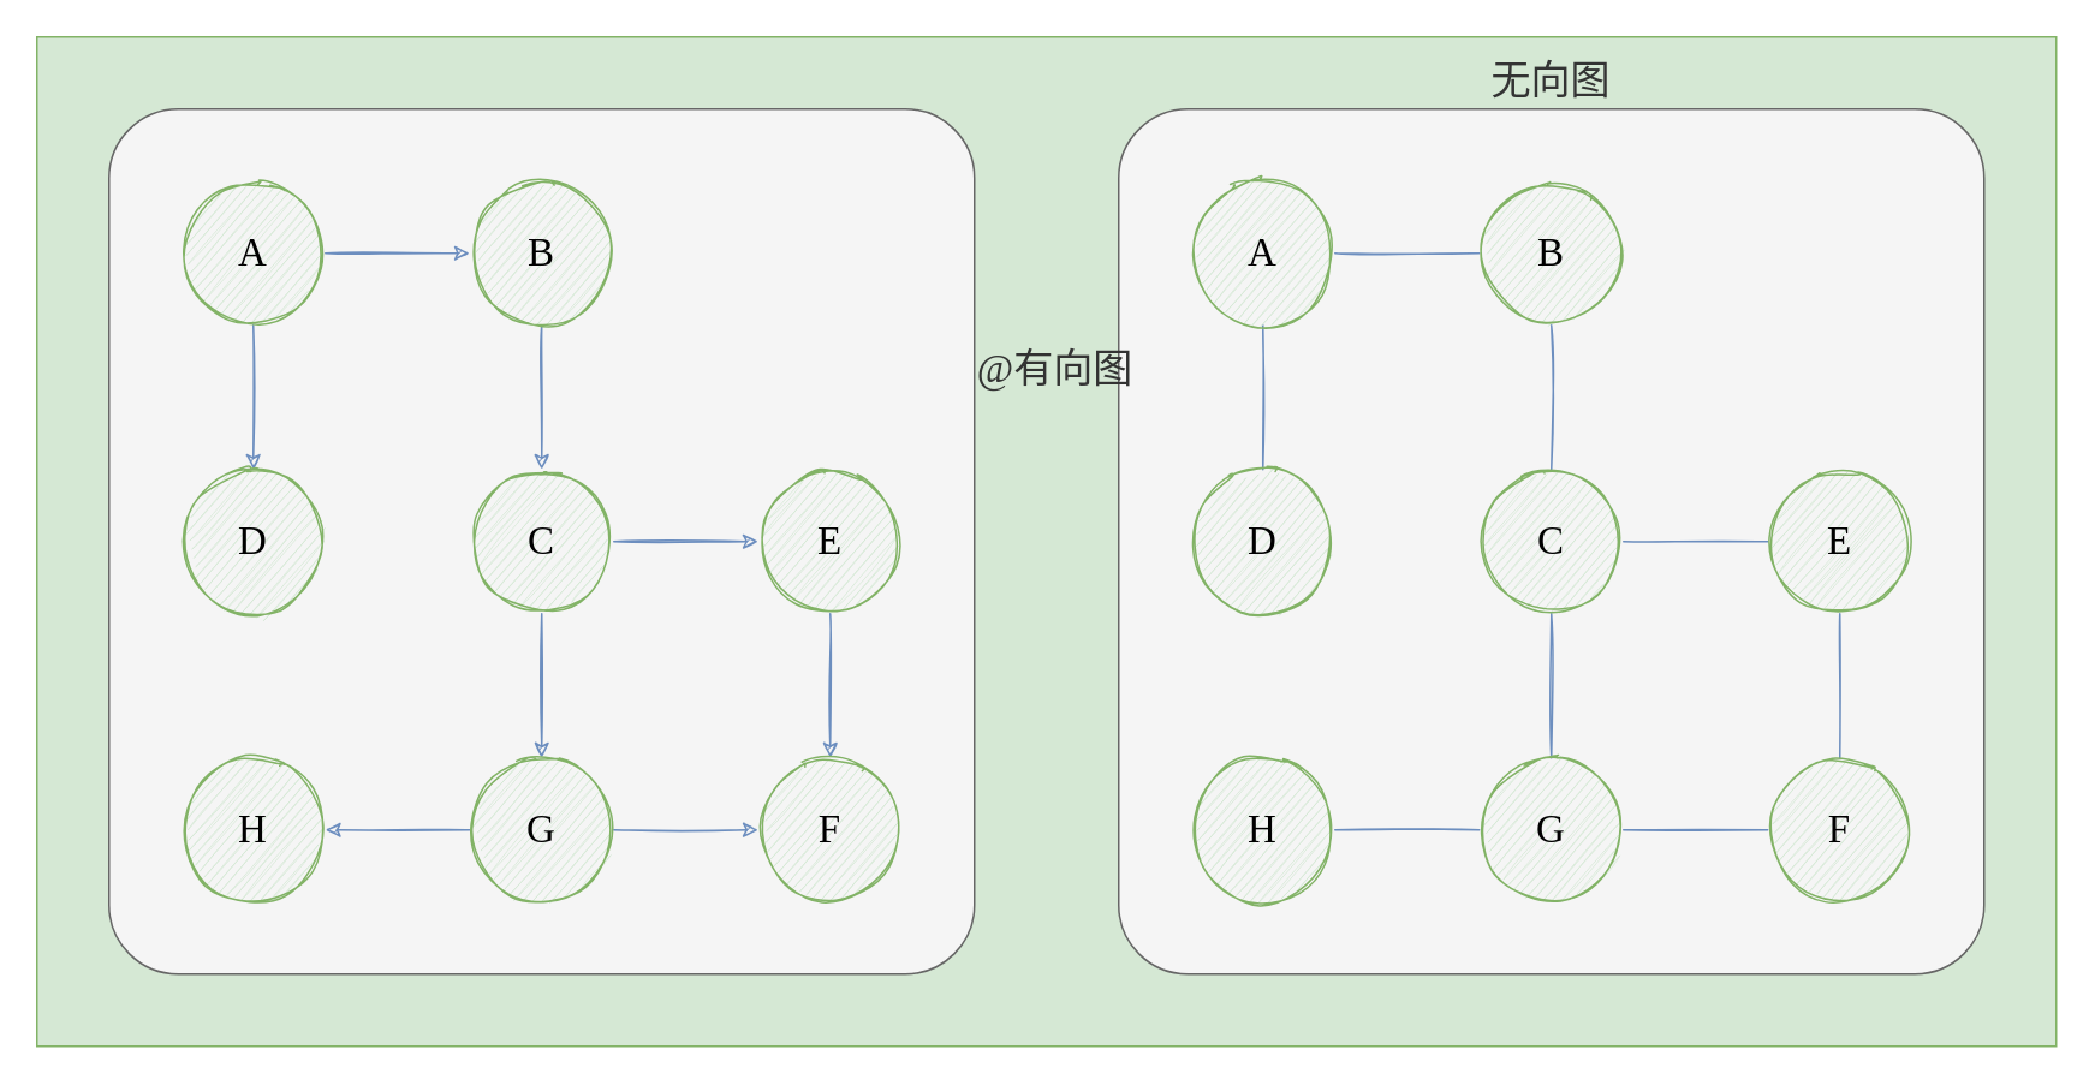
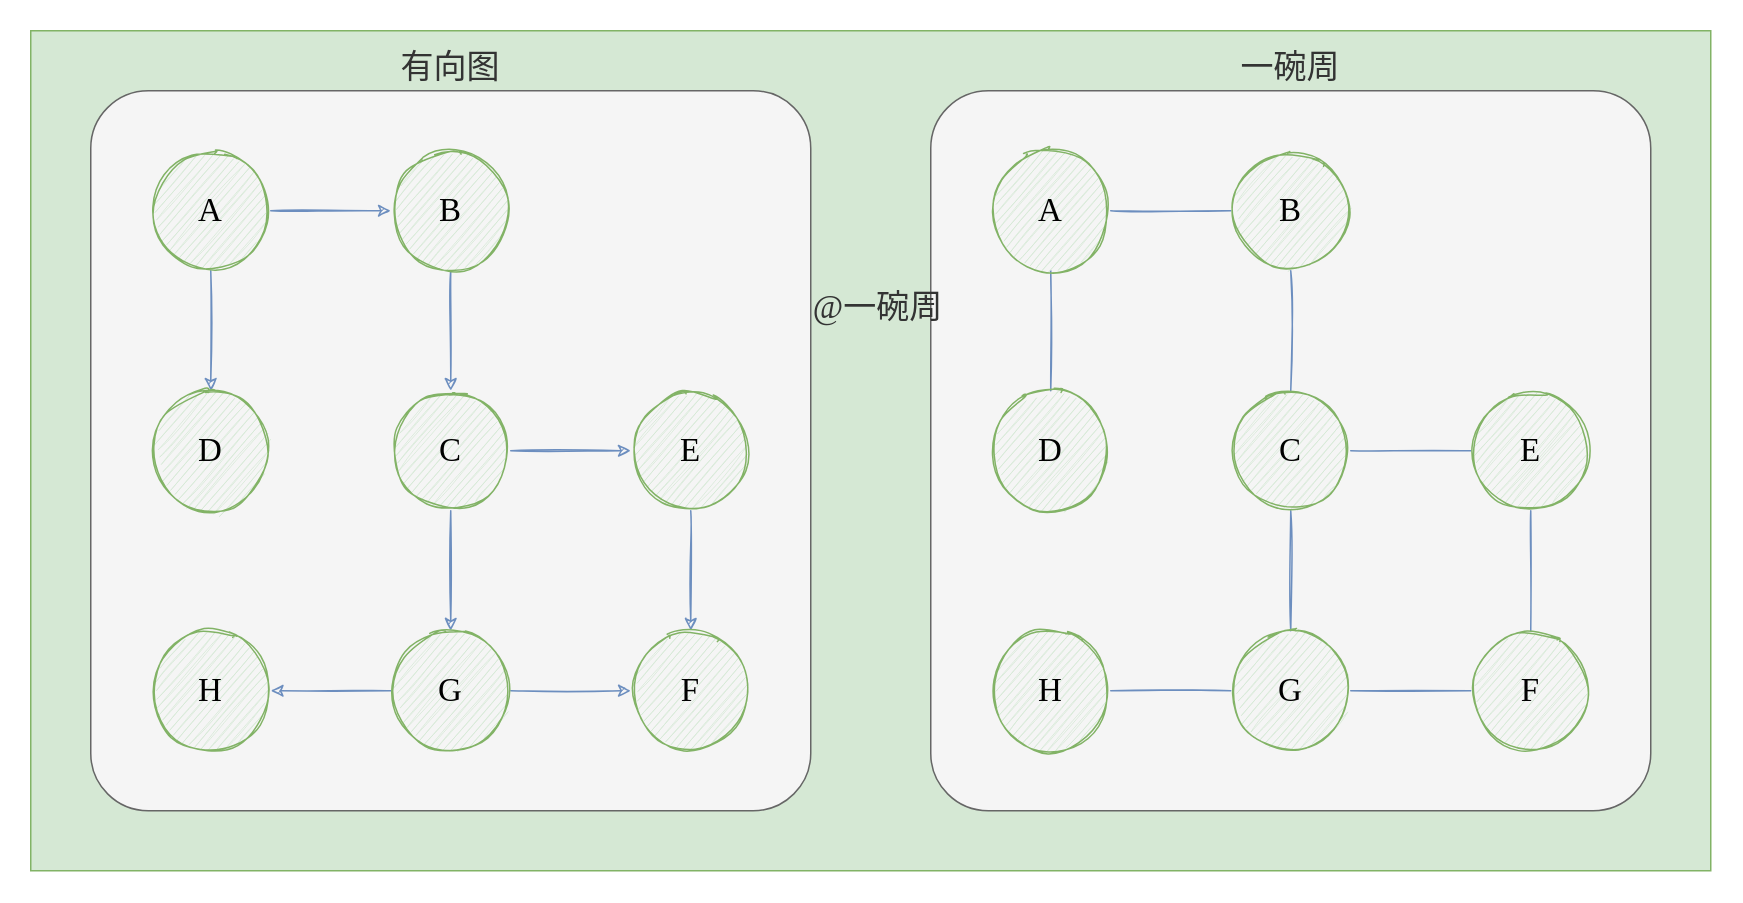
+ <mxCell id="38" value="有向图" style="text;html=1;strokeColor=none;fillColor=none;align=center;verticalAlign=middle;whiteSpace=wrap;rounded=0;sketch=0;fontFamily=Comic Sans MS;fontSize=22;fontColor=#333333;" vertex="1" parent="1"><mxGeometry x="265" y="30" width="70" height="30" as="geometry" /></mxCell>
- <mxCell id="39" value="无向图" style="text;html=1;strokeColor=none;fillColor=none;align=center;verticalAlign=middle;whiteSpace=wrap;rounded=0;sketch=0;fontFamily=Comic Sans MS;fontSize=22;fontColor=#333333;" vertex="1" parent="1"><mxGeometry x="825" y="30" width="70" height="30" as="geometry" /></mxCell>
+ <mxCell id="39" value="一碗周" style="text;html=1;strokeColor=none;fillColor=none;align=center;verticalAlign=middle;whiteSpace=wrap;rounded=0;sketch=0;fontFamily=Comic Sans MS;fontSize=22;fontColor=#333333;" vertex="1" parent="1"><mxGeometry x="825" y="30" width="70" height="30" as="geometry" /></mxCell>
- <mxCell id="37" value="@有向图" style="text;html=1;strokeColor=none;fillColor=none;align=center;verticalAlign=middle;whiteSpace=wrap;rounded=0;sketch=0;fontFamily=Comic Sans MS;fontSize=22;fontColor=#333333;" vertex="1" parent="1"><mxGeometry x="520" y="190" width="130" height="30" as="geometry" /></mxCell>
+ <mxCell id="37" value="@一碗周" style="text;html=1;strokeColor=none;fillColor=none;align=center;verticalAlign=middle;whiteSpace=wrap;rounded=0;sketch=0;fontFamily=Comic Sans MS;fontSize=22;fontColor=#333333;" vertex="1" parent="1"><mxGeometry x="520" y="190" width="130" height="30" as="geometry" /></mxCell>
